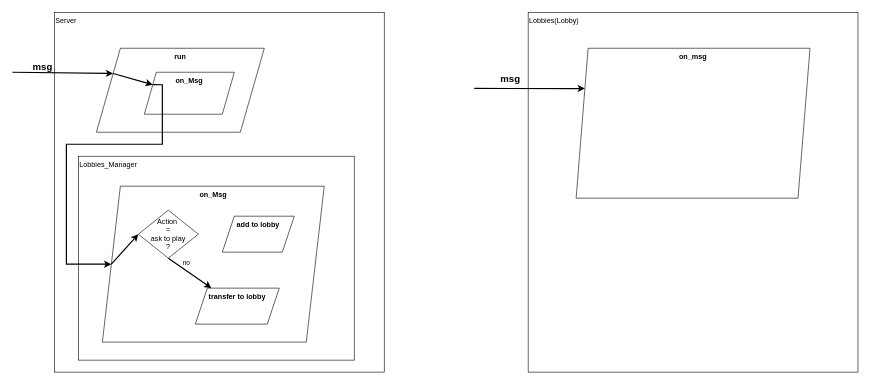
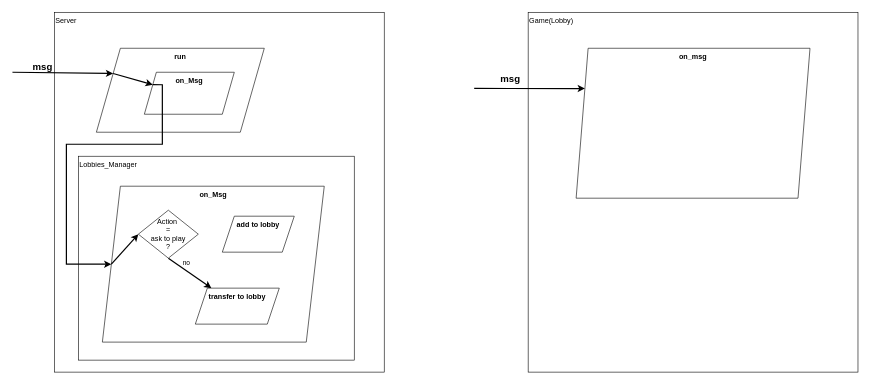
- <mxCell id="15" value="Lobbies(Lobby)" style="whiteSpace=wrap;html=1;align=left;verticalAlign=top;" vertex="1" parent="1"><mxGeometry x="880" y="20" width="550" height="600" as="geometry" /></mxCell>
+ <mxCell id="15" value="Game(Lobby)" style="whiteSpace=wrap;html=1;align=left;verticalAlign=top;" vertex="1" parent="1"><mxGeometry x="880" y="20" width="550" height="600" as="geometry" /></mxCell>
